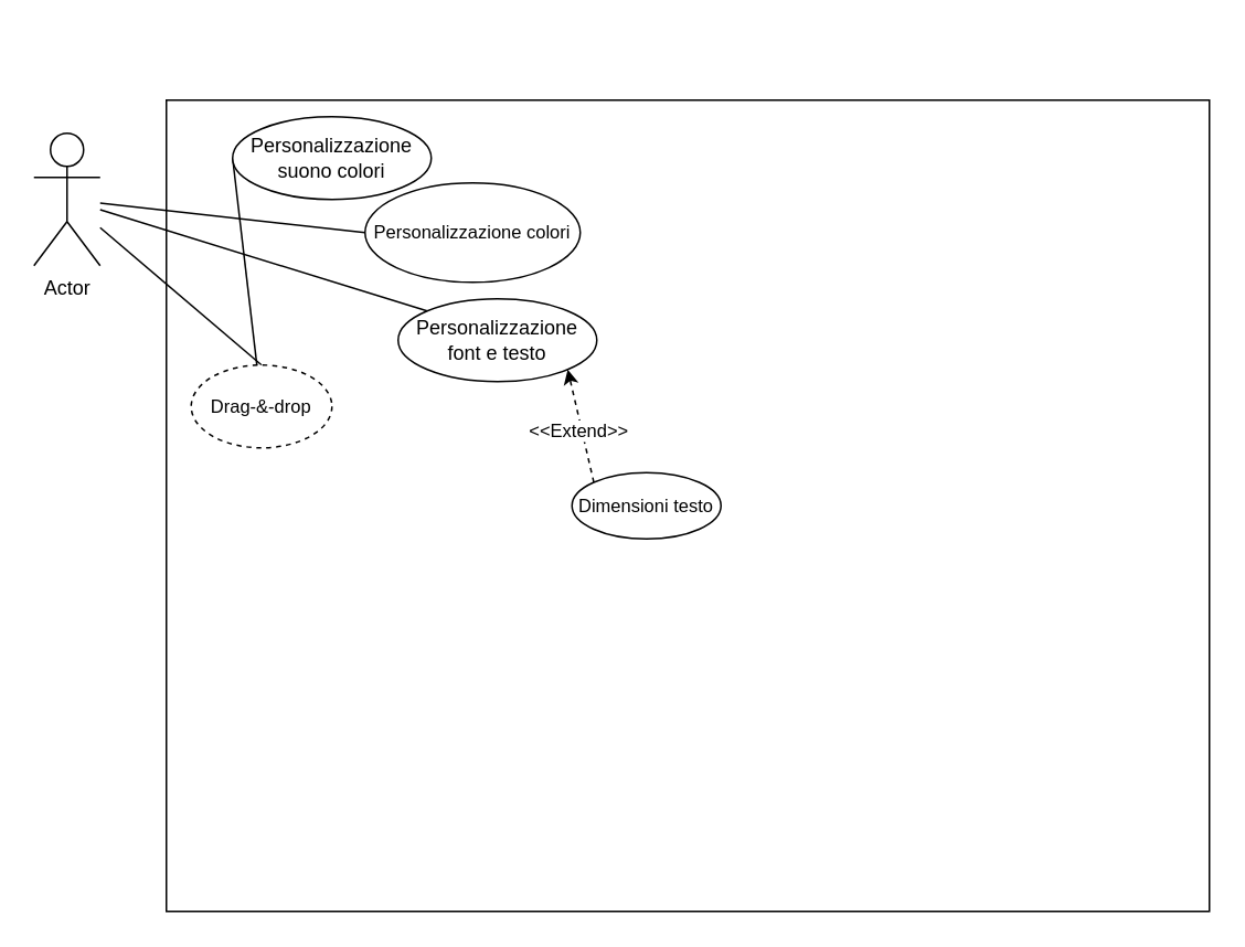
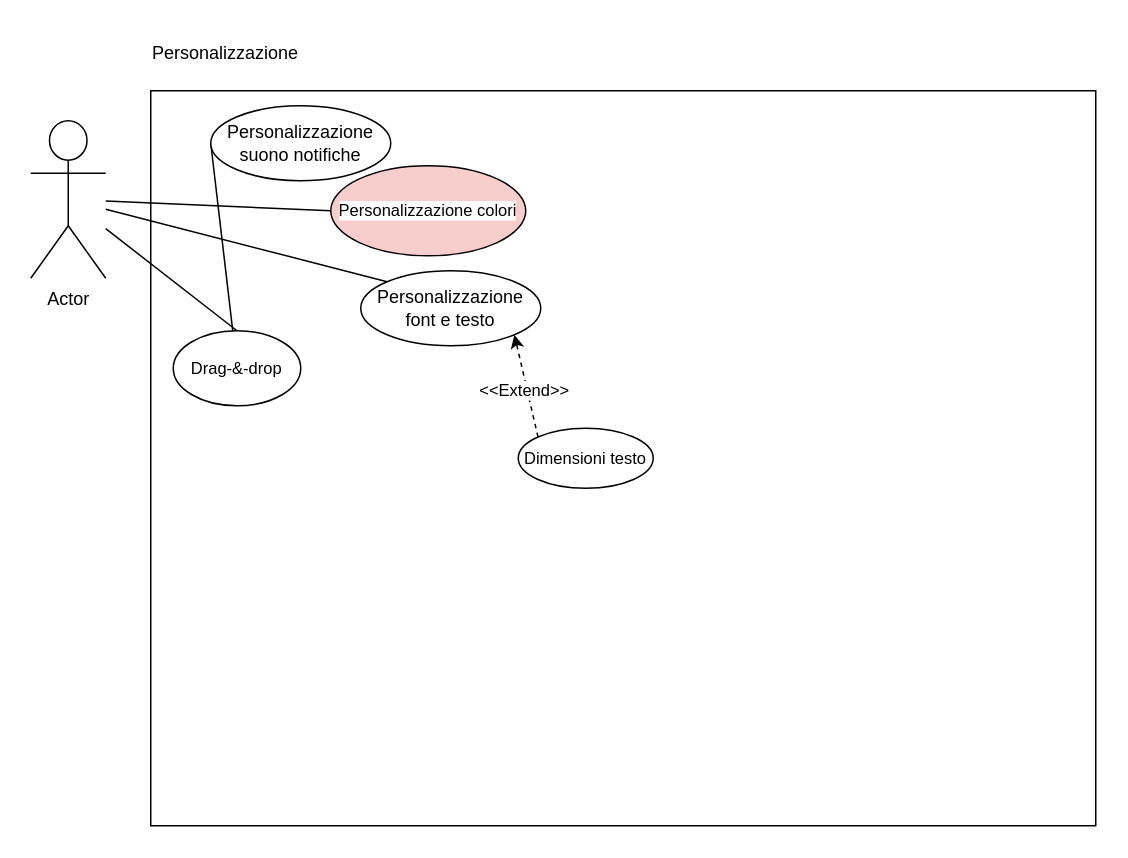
+ <mxCell id="4" value="Personalizzazione" style="text;html=1;whiteSpace=wrap;strokeColor=none;fillColor=none;align=center;verticalAlign=middle;rounded=0;" vertex="1" parent="1"><mxGeometry x="100" y="20" width="100" height="30" as="geometry" /></mxCell>
- <mxCell id="6" value="Personalizzazione suono colori" style="ellipse;whiteSpace=wrap;html=1;" vertex="1" parent="1"><mxGeometry x="140" y="70" width="120" height="50" as="geometry" /></mxCell>
+ <mxCell id="6" value="Personalizzazione suono notifiche" style="ellipse;whiteSpace=wrap;html=1;" vertex="1" parent="1"><mxGeometry x="140" y="70" width="120" height="50" as="geometry" /></mxCell>
- <mxCell id="2" value="Actor" style="shape=umlActor;verticalLabelPosition=bottom;verticalAlign=top;html=1;outlineConnect=0;" vertex="1" parent="1"><mxGeometry x="20" y="80" width="40" height="80" as="geometry" /></mxCell>
+ <mxCell id="2" value="Actor" style="shape=umlActor;verticalLabelPosition=bottom;verticalAlign=top;html=1;outlineConnect=0;" vertex="1" parent="1"><mxGeometry x="20" y="80" width="50" height="105" as="geometry" /></mxCell>
- <mxCell id="10" value="Personalizzazione colori" style="ellipse;whiteSpace=wrap;html=1;fontFamily=Helvetica;fontSize=11;fontColor=default;labelBackgroundColor=default;" vertex="1" parent="1"><mxGeometry x="220" y="110" width="130" height="60" as="geometry" /></mxCell>
+ <mxCell id="10" value="Personalizzazione colori" style="ellipse;whiteSpace=wrap;html=1;fontFamily=Helvetica;fontSize=11;fontColor=default;labelBackgroundColor=default;fillColor=#f8cecc;" vertex="1" parent="1"><mxGeometry x="220" y="110" width="130" height="60" as="geometry" /></mxCell>
- <mxCell id="12" value="Drag-&amp;amp;-drop" style="ellipse;whiteSpace=wrap;html=1;fontFamily=Helvetica;fontSize=11;fontColor=default;labelBackgroundColor=default;dashed=1;" vertex="1" parent="1"><mxGeometry x="115" y="220" width="85" height="50" as="geometry" /></mxCell>
+ <mxCell id="12" value="Drag-&amp;amp;-drop" style="ellipse;whiteSpace=wrap;html=1;fontFamily=Helvetica;fontSize=11;fontColor=default;labelBackgroundColor=default;" vertex="1" parent="1"><mxGeometry x="115" y="220" width="85" height="50" as="geometry" /></mxCell>
